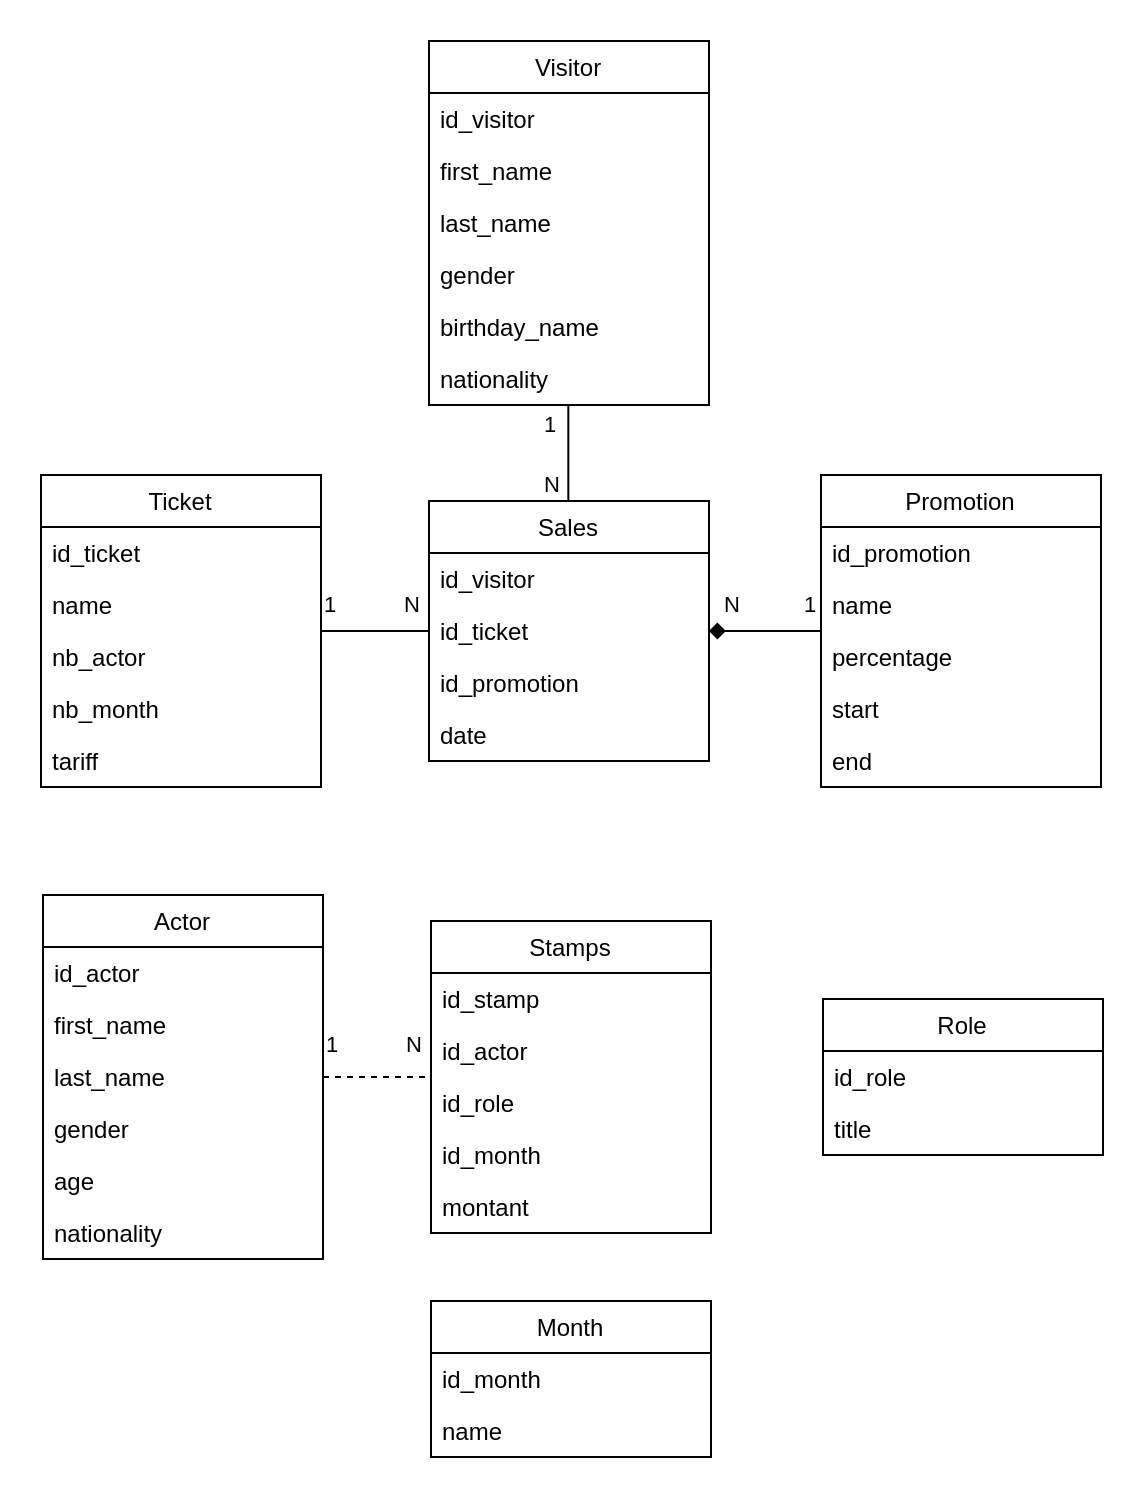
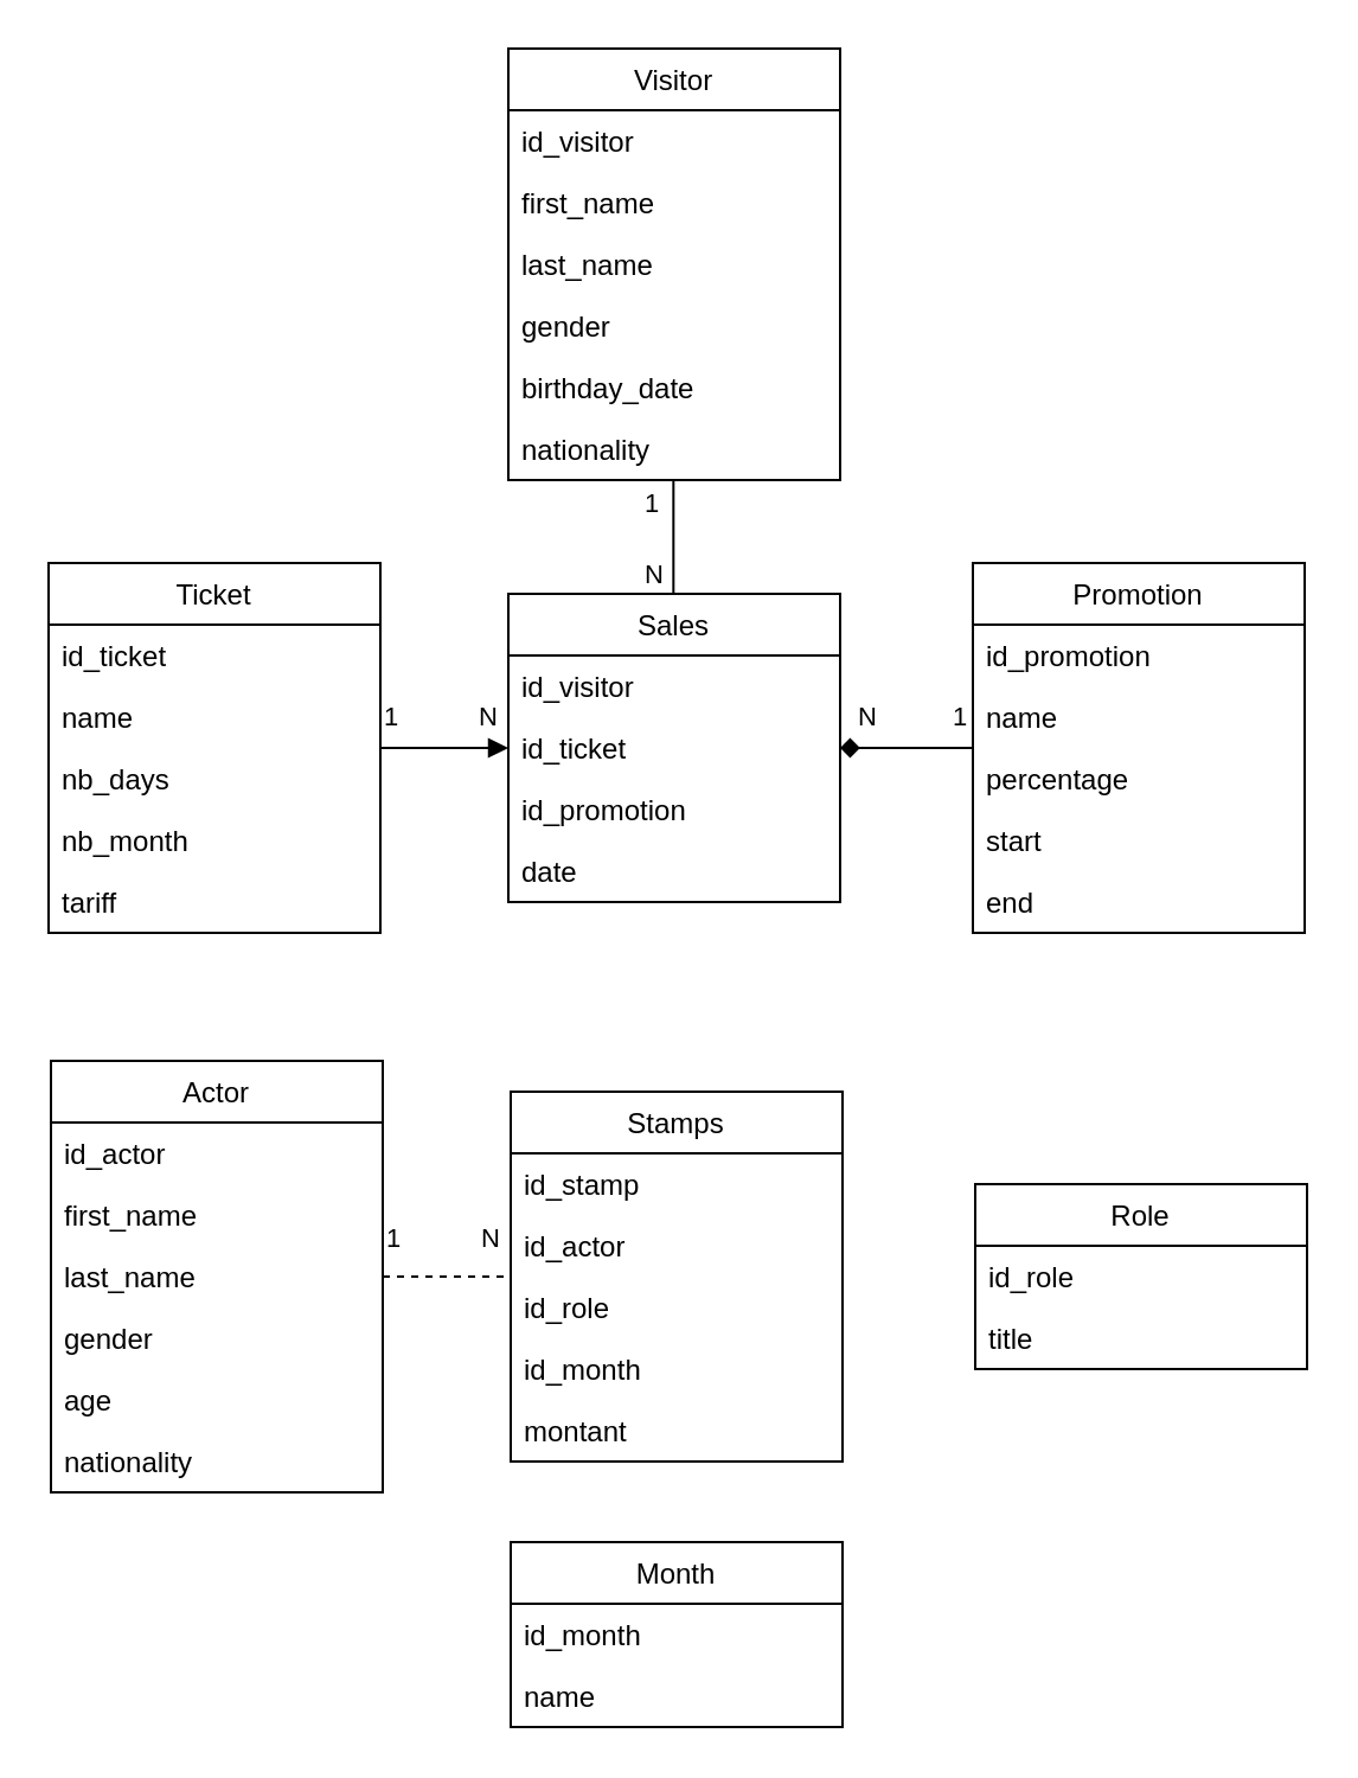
- <mxCell id="24" value="birthday_name" style="text;strokeColor=none;fillColor=none;align=left;verticalAlign=top;spacingLeft=4;spacingRight=4;overflow=hidden;rotatable=0;points=[[0,0.5],[1,0.5]];portConstraint=eastwest;shadow=0;" parent="19" vertex="1"><mxGeometry y="130" width="140" height="26" as="geometry" /></mxCell>
+ <mxCell id="24" value="birthday_date" style="text;strokeColor=none;fillColor=none;align=left;verticalAlign=top;spacingLeft=4;spacingRight=4;overflow=hidden;rotatable=0;points=[[0,0.5],[1,0.5]];portConstraint=eastwest;shadow=0;" parent="19" vertex="1"><mxGeometry y="130" width="140" height="26" as="geometry" /></mxCell>
- <mxCell id="51" value="" style="endArrow=none;html=1;edgeStyle=orthogonalEdgeStyle;shadow=0;" parent="1" source="7" target="2" edge="1"><mxGeometry relative="1" as="geometry"><mxPoint x="420" y="338" as="sourcePoint" /><mxPoint x="364" y="325" as="targetPoint" /></mxGeometry></mxCell>
+ <mxCell id="51" value="" style="endArrow=block;html=1;edgeStyle=orthogonalEdgeStyle;shadow=0;" parent="1" source="7" target="2" edge="1"><mxGeometry relative="1" as="geometry"><mxPoint x="420" y="338" as="sourcePoint" /><mxPoint x="364" y="325" as="targetPoint" /></mxGeometry></mxCell>
- <mxCell id="10" value="nb_actor" style="text;strokeColor=none;fillColor=none;align=left;verticalAlign=top;spacingLeft=4;spacingRight=4;overflow=hidden;rotatable=0;points=[[0,0.5],[1,0.5]];portConstraint=eastwest;shadow=0;" parent="7" vertex="1"><mxGeometry y="78" width="140" height="26" as="geometry" /></mxCell>
+ <mxCell id="10" value="nb_days" style="text;strokeColor=none;fillColor=none;align=left;verticalAlign=top;spacingLeft=4;spacingRight=4;overflow=hidden;rotatable=0;points=[[0,0.5],[1,0.5]];portConstraint=eastwest;shadow=0;" parent="7" vertex="1"><mxGeometry y="78" width="140" height="26" as="geometry" /></mxCell>
